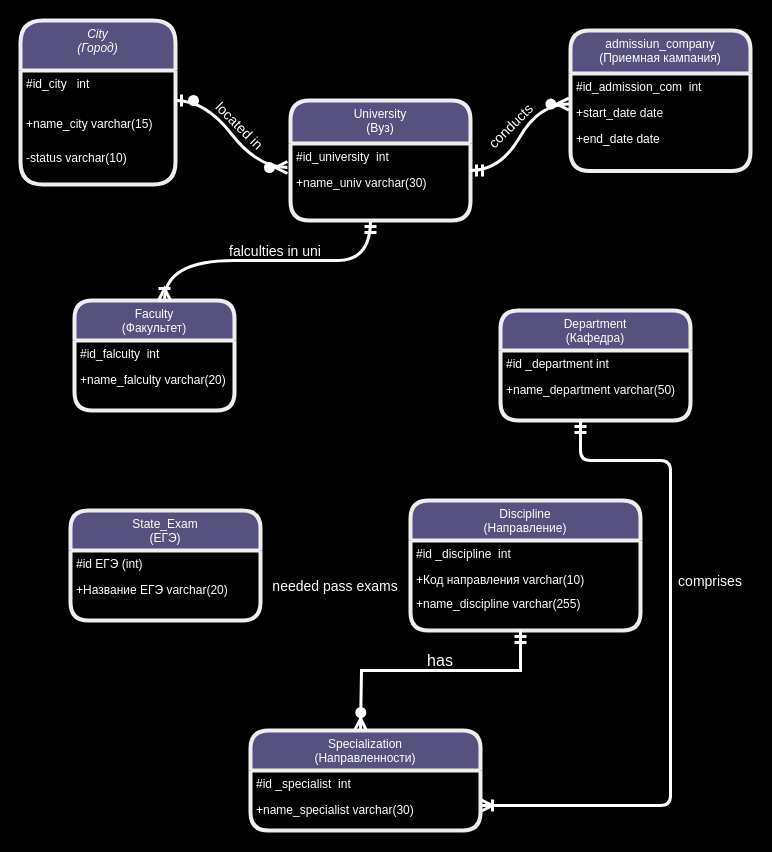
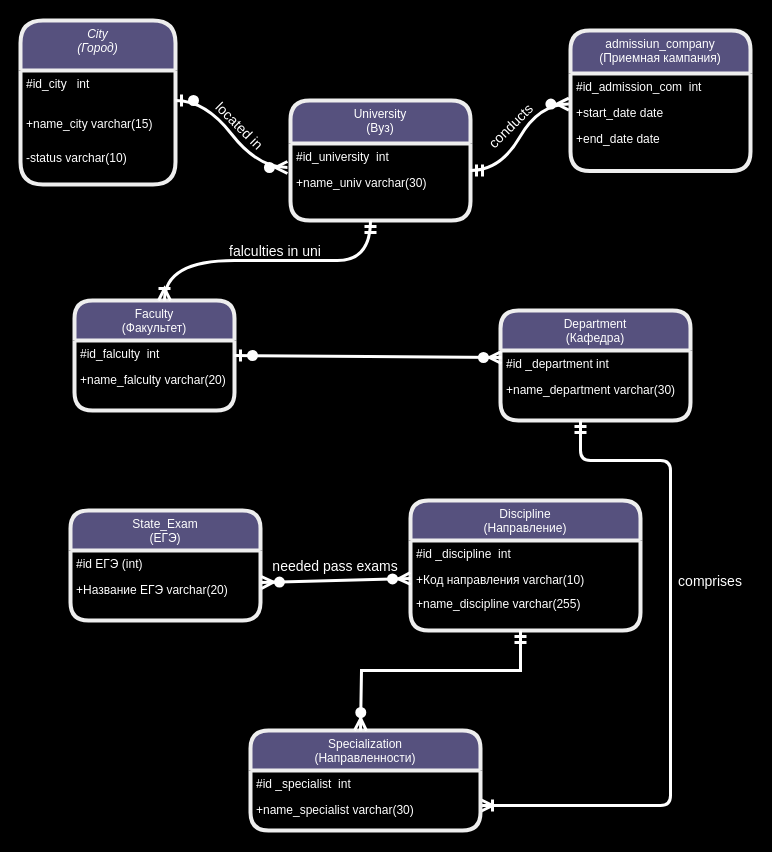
+ <mxCell id="31" value="" style="edgeStyle=entityRelationEdgeStyle;fontSize=12;html=1;endArrow=ERzeroToMany;startArrow=ERzeroToOne;rounded=1;startSize=8;endSize=8;curved=1;exitX=1;exitY=0.5;exitDx=0;exitDy=0;entryX=0.005;entryY=0.269;entryDx=0;entryDy=0;entryPerimeter=0;labelBackgroundColor=none;strokeColor=#FFFFFF;fontColor=default;strokeWidth=3;" edge="1" parent="1" source="6" target="14"><mxGeometry width="100" height="100" relative="1" as="geometry"><mxPoint x="350" y="330" as="sourcePoint" /><mxPoint x="450" y="230" as="targetPoint" /></mxGeometry></mxCell>
- <mxCell id="15" value="+name_department varchar(50)" style="text;align=left;verticalAlign=top;spacingLeft=4;spacingRight=4;overflow=hidden;rotatable=0;points=[[0,0.5],[1,0.5]];portConstraint=eastwest;rounded=1;shadow=0;html=0;labelBackgroundColor=none;fontColor=#FFFFFF;" parent="13" vertex="1"><mxGeometry y="66" width="190" height="26" as="geometry" /></mxCell>
+ <mxCell id="15" value="+name_department varchar(30)" style="text;align=left;verticalAlign=top;spacingLeft=4;spacingRight=4;overflow=hidden;rotatable=0;points=[[0,0.5],[1,0.5]];portConstraint=eastwest;rounded=1;shadow=0;html=0;labelBackgroundColor=none;fontColor=#FFFFFF;" parent="13" vertex="1"><mxGeometry y="66" width="190" height="26" as="geometry" /></mxCell>
+ <mxCell id="33" value="" style="fontSize=12;html=1;endArrow=ERzeroToMany;endFill=1;startArrow=ERzeroToMany;rounded=1;startSize=8;endSize=8;entryX=0;entryY=0.5;entryDx=0;entryDy=0;exitX=1.005;exitY=0.231;exitDx=0;exitDy=0;exitPerimeter=0;labelBackgroundColor=none;strokeColor=#FFFFFF;fontColor=default;strokeWidth=3;" edge="1" parent="1" source="29" target="25"><mxGeometry width="100" height="100" relative="1" as="geometry"><mxPoint x="270" y="580" as="sourcePoint" /><mxPoint x="390" y="580" as="targetPoint" /></mxGeometry></mxCell>
- <mxCell id="41" value="&lt;font style=&quot;font-size: 14px;&quot; color=&quot;#ffffff&quot;&gt;needed pass exams&lt;/font&gt;" style="text;strokeColor=none;fillColor=none;html=1;align=center;verticalAlign=middle;whiteSpace=wrap;rounded=0;fontSize=16;" vertex="1" parent="1"><mxGeometry x="270" y="570" width="130" height="30" as="geometry" /></mxCell>
+ <mxCell id="41" value="&lt;font style=&quot;font-size: 14px;&quot; color=&quot;#ffffff&quot;&gt;needed pass exams&lt;/font&gt;" style="text;strokeColor=none;fillColor=none;html=1;align=center;verticalAlign=middle;whiteSpace=wrap;rounded=0;fontSize=16;" vertex="1" parent="1"><mxGeometry x="270" y="550" width="130" height="30" as="geometry" /></mxCell>
- <mxCell id="42" value="&lt;font color=&quot;#ffffff&quot;&gt;has&lt;/font&gt;" style="text;strokeColor=none;fillColor=none;html=1;align=center;verticalAlign=middle;whiteSpace=wrap;rounded=0;fontSize=16;" vertex="1" parent="1"><mxGeometry x="410" y="640" width="60" height="40" as="geometry" /></mxCell>
